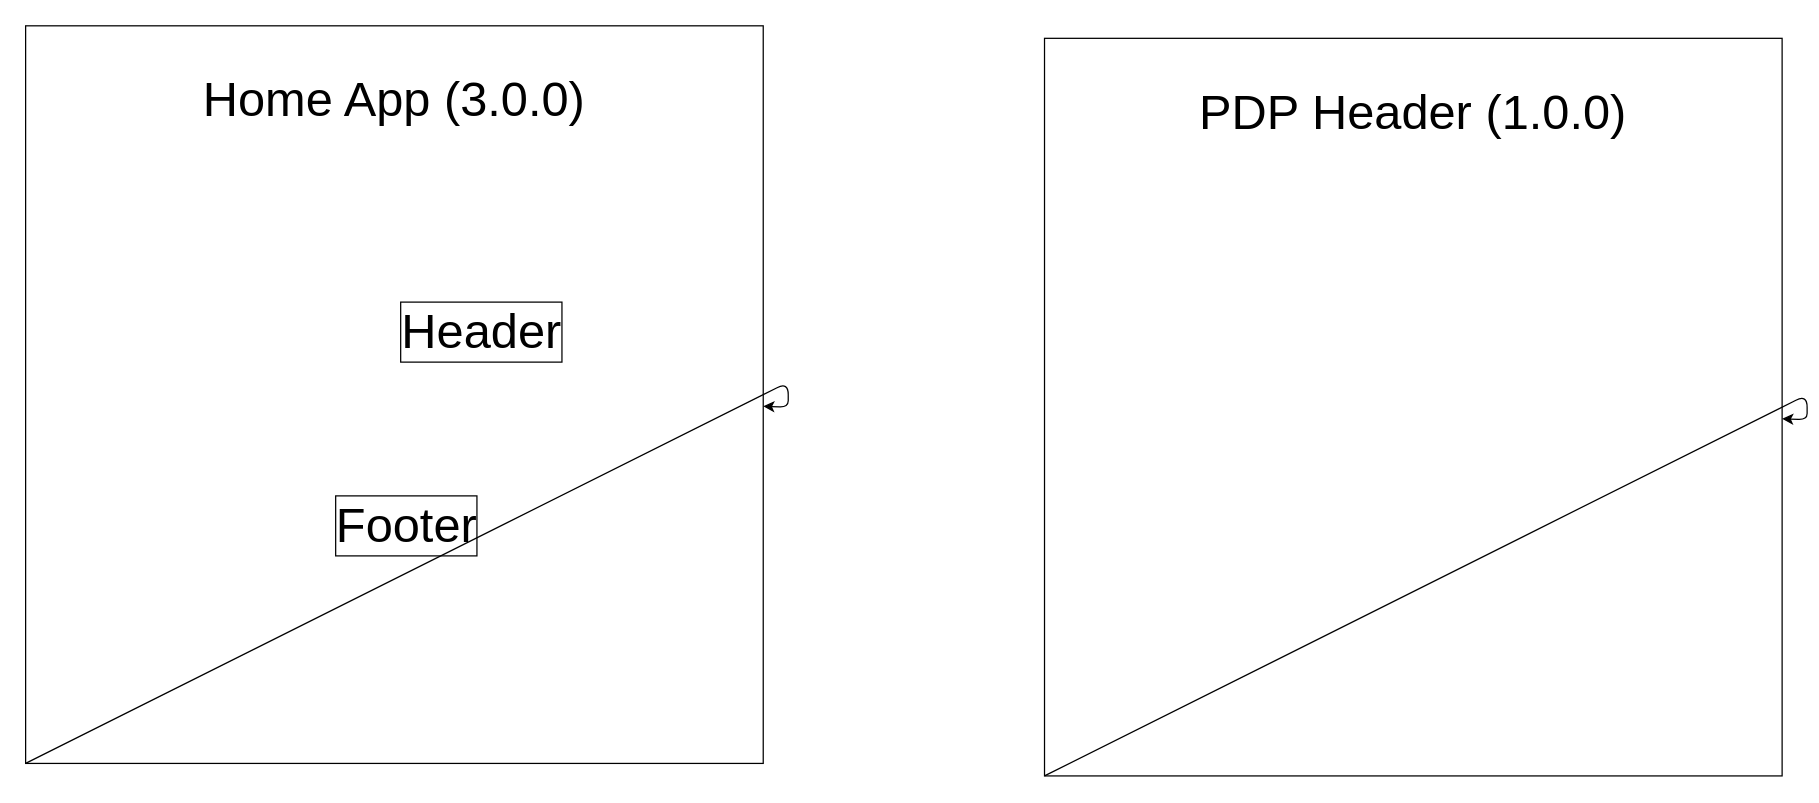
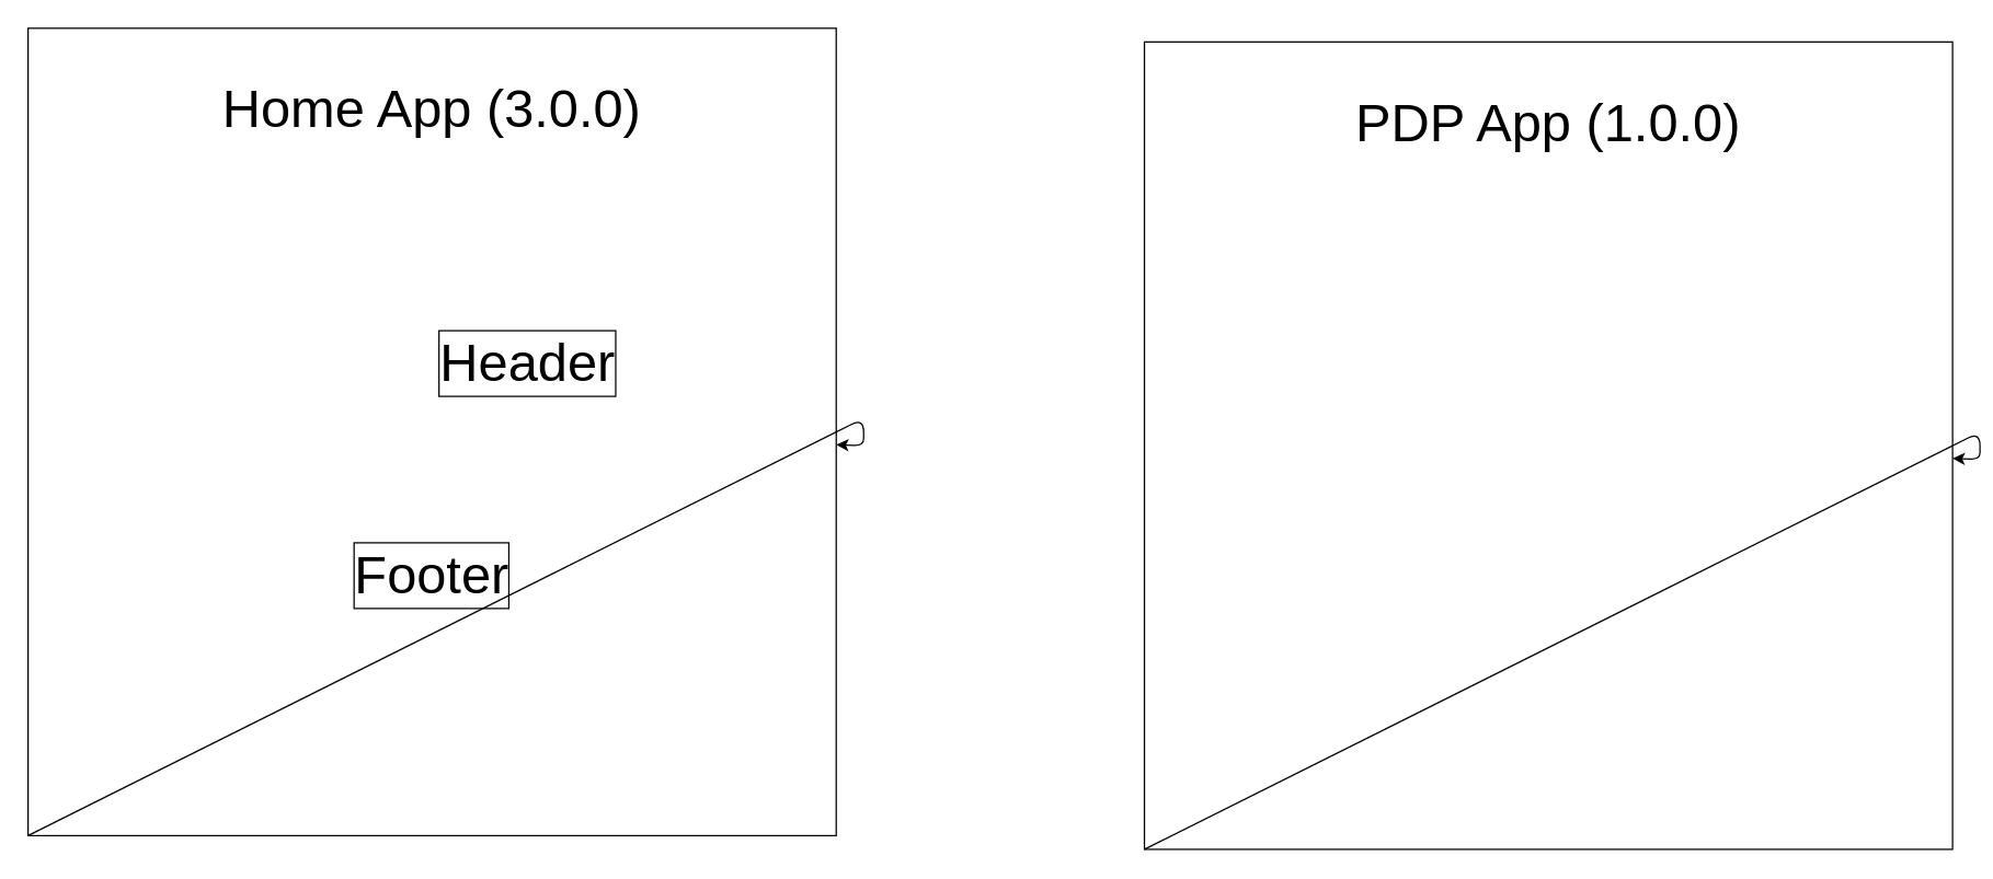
- <mxCell id="9" value="PDP Header (1.0.0)" style="text;html=1;strokeColor=none;fillColor=none;align=center;verticalAlign=middle;whiteSpace=wrap;rounded=0;fontSize=39;" vertex="1" parent="1"><mxGeometry x="840" y="30" width="580" height="120" as="geometry" /></mxCell>
+ <mxCell id="9" value="PDP App (1.0.0)" style="text;html=1;strokeColor=none;fillColor=none;align=center;verticalAlign=middle;whiteSpace=wrap;rounded=0;fontSize=39;" vertex="1" parent="1"><mxGeometry x="840" y="30" width="580" height="120" as="geometry" /></mxCell>
- <mxCell id="6" value="Footer" style="text;html=1;strokeColor=none;fillColor=none;align=center;verticalAlign=middle;whiteSpace=wrap;rounded=0;fontSize=39;labelBorderColor=default;" vertex="1" parent="1"><mxGeometry x="185" y="360" width="280" height="120" as="geometry" /></mxCell>
+ <mxCell id="6" value="Footer" style="text;html=1;strokeColor=none;fillColor=none;align=center;verticalAlign=middle;whiteSpace=wrap;rounded=0;fontSize=39;labelBorderColor=default;" vertex="1" parent="1"><mxGeometry x="175" y="360" width="280" height="120" as="geometry" /></mxCell>
